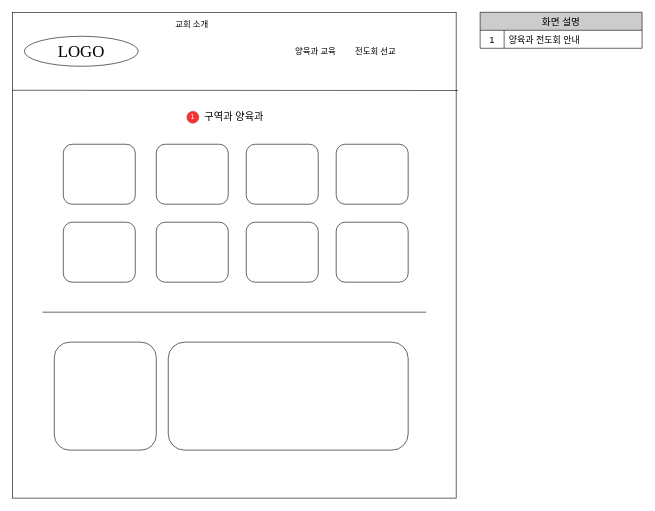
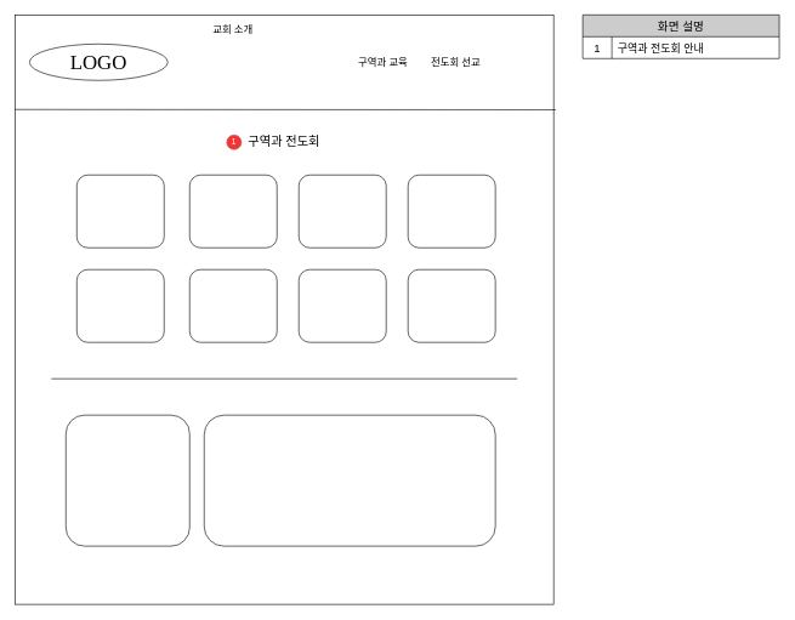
- <mxCell id="10" value="양육과 전도회 안내" style="shape=partialRectangle;html=1;whiteSpace=wrap;connectable=0;fillColor=none;top=0;left=0;bottom=0;right=0;align=left;spacingLeft=6;overflow=hidden;strokeColor=inherit;fontSize=15;fontColor=#000000;" parent="8" vertex="1"><mxGeometry x="40" width="230" height="30" as="geometry"><mxRectangle width="230" height="30" as="alternateBounds" /></mxGeometry></mxCell>
+ <mxCell id="10" value="구역과 전도회 안내" style="shape=partialRectangle;html=1;whiteSpace=wrap;connectable=0;fillColor=none;top=0;left=0;bottom=0;right=0;align=left;spacingLeft=6;overflow=hidden;strokeColor=inherit;fontSize=15;fontColor=#000000;" parent="8" vertex="1"><mxGeometry x="40" width="230" height="30" as="geometry"><mxRectangle width="230" height="30" as="alternateBounds" /></mxGeometry></mxCell>
- <mxCell id="5" value="양육과 교육" style="text;html=1;points=[];align=left;verticalAlign=top;spacingTop=-4;fontSize=14;fontFamily=Verdana" parent="1" vertex="1"><mxGeometry x="490" y="75" width="60" height="20" as="geometry" /></mxCell>
+ <mxCell id="5" value="구역과 교육" style="text;html=1;points=[];align=left;verticalAlign=top;spacingTop=-4;fontSize=14;fontFamily=Verdana" parent="1" vertex="1"><mxGeometry x="490" y="75" width="60" height="20" as="geometry" /></mxCell>
- <mxCell id="12" value="구역과 양육과" style="text;html=1;strokeColor=none;fillColor=none;align=center;verticalAlign=middle;whiteSpace=wrap;rounded=0;fontSize=17;" parent="1" vertex="1"><mxGeometry x="300" y="180" width="180" height="30" as="geometry" /></mxCell>
+ <mxCell id="12" value="구역과 전도회" style="text;html=1;strokeColor=none;fillColor=none;align=center;verticalAlign=middle;whiteSpace=wrap;rounded=0;fontSize=17;" parent="1" vertex="1"><mxGeometry x="300" y="180" width="180" height="30" as="geometry" /></mxCell>
